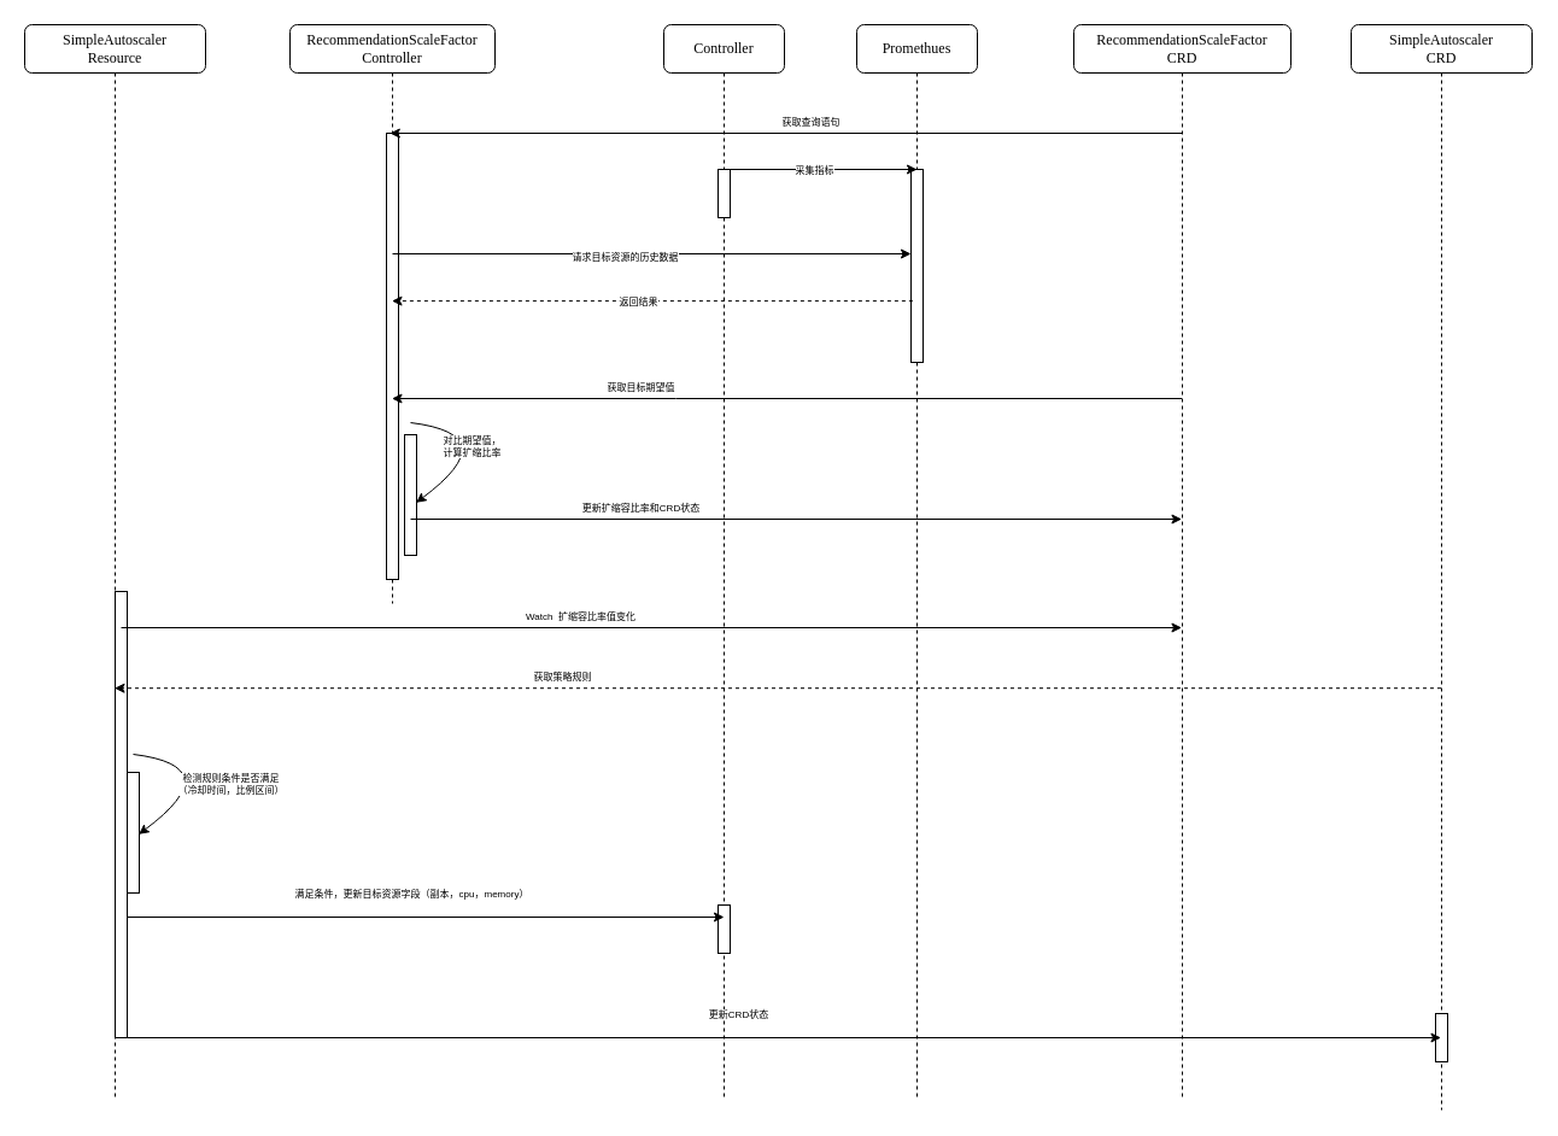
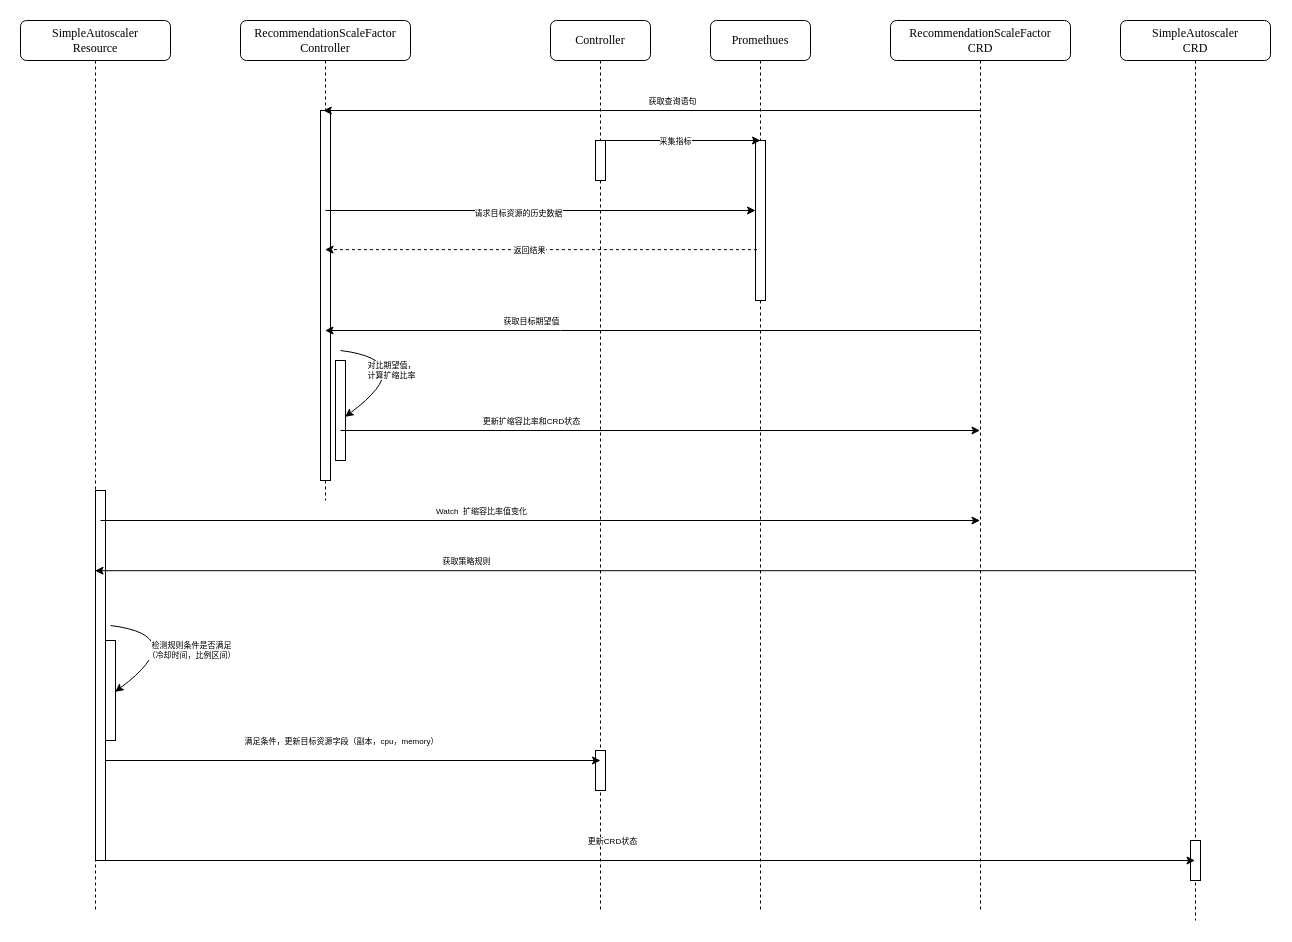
- <mxCell id="34" value="" style="endArrow=classic;html=1;rounded=0;labelBorderColor=none;fontSize=6;dashed=1;" parent="1" source="28" target="7" edge="1"><mxGeometry width="50" height="50" relative="1" as="geometry"><mxPoint x="1070" y="570" as="sourcePoint" /><mxPoint x="360" y="571" as="targetPoint" /><Array as="points"><mxPoint x="590.3" y="570.2" /></Array></mxGeometry></mxCell>
+ <mxCell id="34" value="" style="endArrow=classic;html=1;rounded=0;labelBorderColor=none;fontSize=6;" parent="1" source="28" target="7" edge="1"><mxGeometry width="50" height="50" relative="1" as="geometry"><mxPoint x="1070" y="570" as="sourcePoint" /><mxPoint x="360" y="571" as="targetPoint" /><Array as="points"><mxPoint x="590.3" y="570.2" /></Array></mxGeometry></mxCell>
